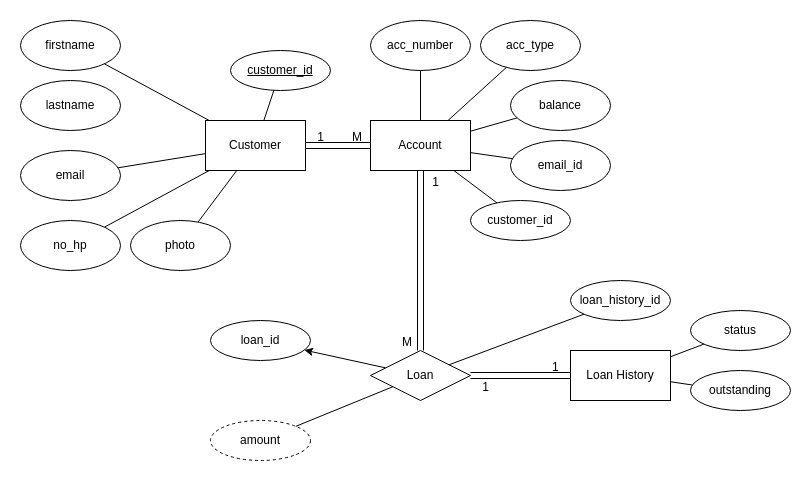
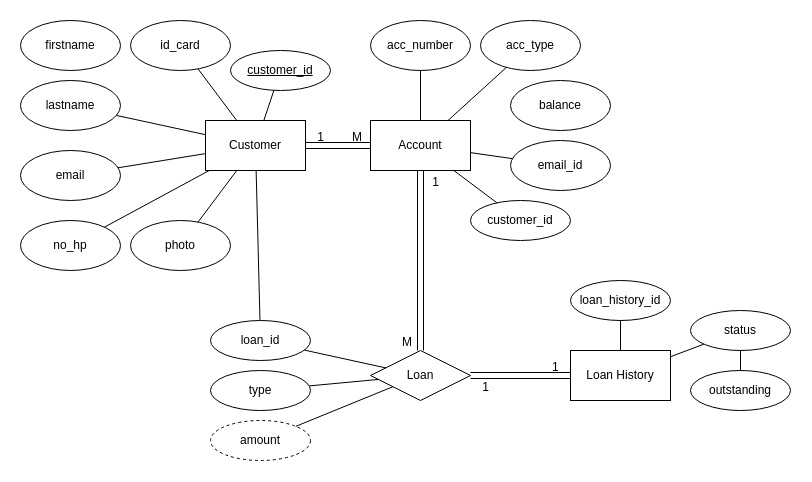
+ <mxCell id="3" value="id_card" style="shape=ellipse;html=1;dashed=0;whiteSpace=wrap;perimeter=ellipsePerimeter;" vertex="1" parent="1"><mxGeometry x="130" y="20" width="100" height="50" as="geometry" /></mxCell>
- <mxCell id="8" value="" style="endArrow=none;html=1;rounded=0;" edge="1" parent="1" source="2" target="4"><mxGeometry width="50" height="50" relative="1" as="geometry"><mxPoint x="203" y="130" as="sourcePoint" /><mxPoint x="114" y="83" as="targetPoint" /></mxGeometry></mxCell>
+ <mxCell id="8" value="" style="endArrow=none;html=1;rounded=0;" edge="1" parent="1" source="2" target="39"><mxGeometry width="50" height="50" relative="1" as="geometry"><mxPoint x="203" y="130" as="sourcePoint" /><mxPoint x="114" y="83" as="targetPoint" /></mxGeometry></mxCell>
+ <mxCell id="7" value="" style="endArrow=none;html=1;rounded=0;" edge="1" parent="1" source="2" target="3"><mxGeometry width="50" height="50" relative="1" as="geometry"><mxPoint x="340" y="310" as="sourcePoint" /><mxPoint x="390" y="260" as="targetPoint" /></mxGeometry></mxCell>
+ <mxCell id="9" value="" style="endArrow=none;html=1;rounded=0;" edge="1" parent="1" source="2" target="5"><mxGeometry width="50" height="50" relative="1" as="geometry"><mxPoint x="213" y="140" as="sourcePoint" /><mxPoint x="124" y="93" as="targetPoint" /></mxGeometry></mxCell>
- <mxCell id="24" value="" style="endArrow=none;html=1;rounded=0;" edge="1" parent="1" source="15" target="22"><mxGeometry width="50" height="50" relative="1" as="geometry"><mxPoint x="440" y="140" as="sourcePoint" /><mxPoint x="440" y="90" as="targetPoint" /></mxGeometry></mxCell>
- <mxCell id="48" value="" style="endArrow=none;html=1;rounded=0;" edge="1" parent="1" source="42" target="20"><mxGeometry width="50" height="50" relative="1" as="geometry"><mxPoint x="329" y="406" as="sourcePoint" /><mxPoint x="390" y="400" as="targetPoint" /></mxGeometry></mxCell>
+ <mxCell id="48" value="" style="endArrow=none;html=1;rounded=0;" edge="1" parent="1" source="42" target="28"><mxGeometry width="50" height="50" relative="1" as="geometry"><mxPoint x="329" y="406" as="sourcePoint" /><mxPoint x="390" y="400" as="targetPoint" /></mxGeometry></mxCell>
- <mxCell id="45" value="" style="endArrow=classic;html=1;rounded=0;" edge="1" parent="1" source="20" target="39"><mxGeometry width="50" height="50" relative="1" as="geometry"><mxPoint x="463" y="180" as="sourcePoint" /><mxPoint x="506" y="212" as="targetPoint" /></mxGeometry></mxCell>
+ <mxCell id="45" value="" style="endArrow=none;html=1;rounded=0;" edge="1" parent="1" source="20" target="39"><mxGeometry width="50" height="50" relative="1" as="geometry"><mxPoint x="463" y="180" as="sourcePoint" /><mxPoint x="506" y="212" as="targetPoint" /></mxGeometry></mxCell>
+ <mxCell id="46" value="" style="endArrow=none;html=1;rounded=0;" edge="1" parent="1" source="40" target="20"><mxGeometry width="50" height="50" relative="1" as="geometry"><mxPoint x="473" y="190" as="sourcePoint" /><mxPoint x="516" y="222" as="targetPoint" /></mxGeometry></mxCell>
- <mxCell id="50" value="" style="endArrow=none;html=1;rounded=0;" edge="1" parent="1" source="44" target="28"><mxGeometry width="50" height="50" relative="1" as="geometry"><mxPoint x="713" y="354" as="sourcePoint" /><mxPoint x="680" y="366" as="targetPoint" /></mxGeometry></mxCell>
+ <mxCell id="50" value="" style="endArrow=none;html=1;rounded=0;" edge="1" parent="1" source="44" target="43"><mxGeometry width="50" height="50" relative="1" as="geometry"><mxPoint x="713" y="354" as="sourcePoint" /><mxPoint x="680" y="366" as="targetPoint" /></mxGeometry></mxCell>
+ <mxCell id="40" value="type" style="ellipse;whiteSpace=wrap;html=1;align=center;" vertex="1" parent="1"><mxGeometry x="210" y="370" width="100" height="40" as="geometry" /></mxCell>
